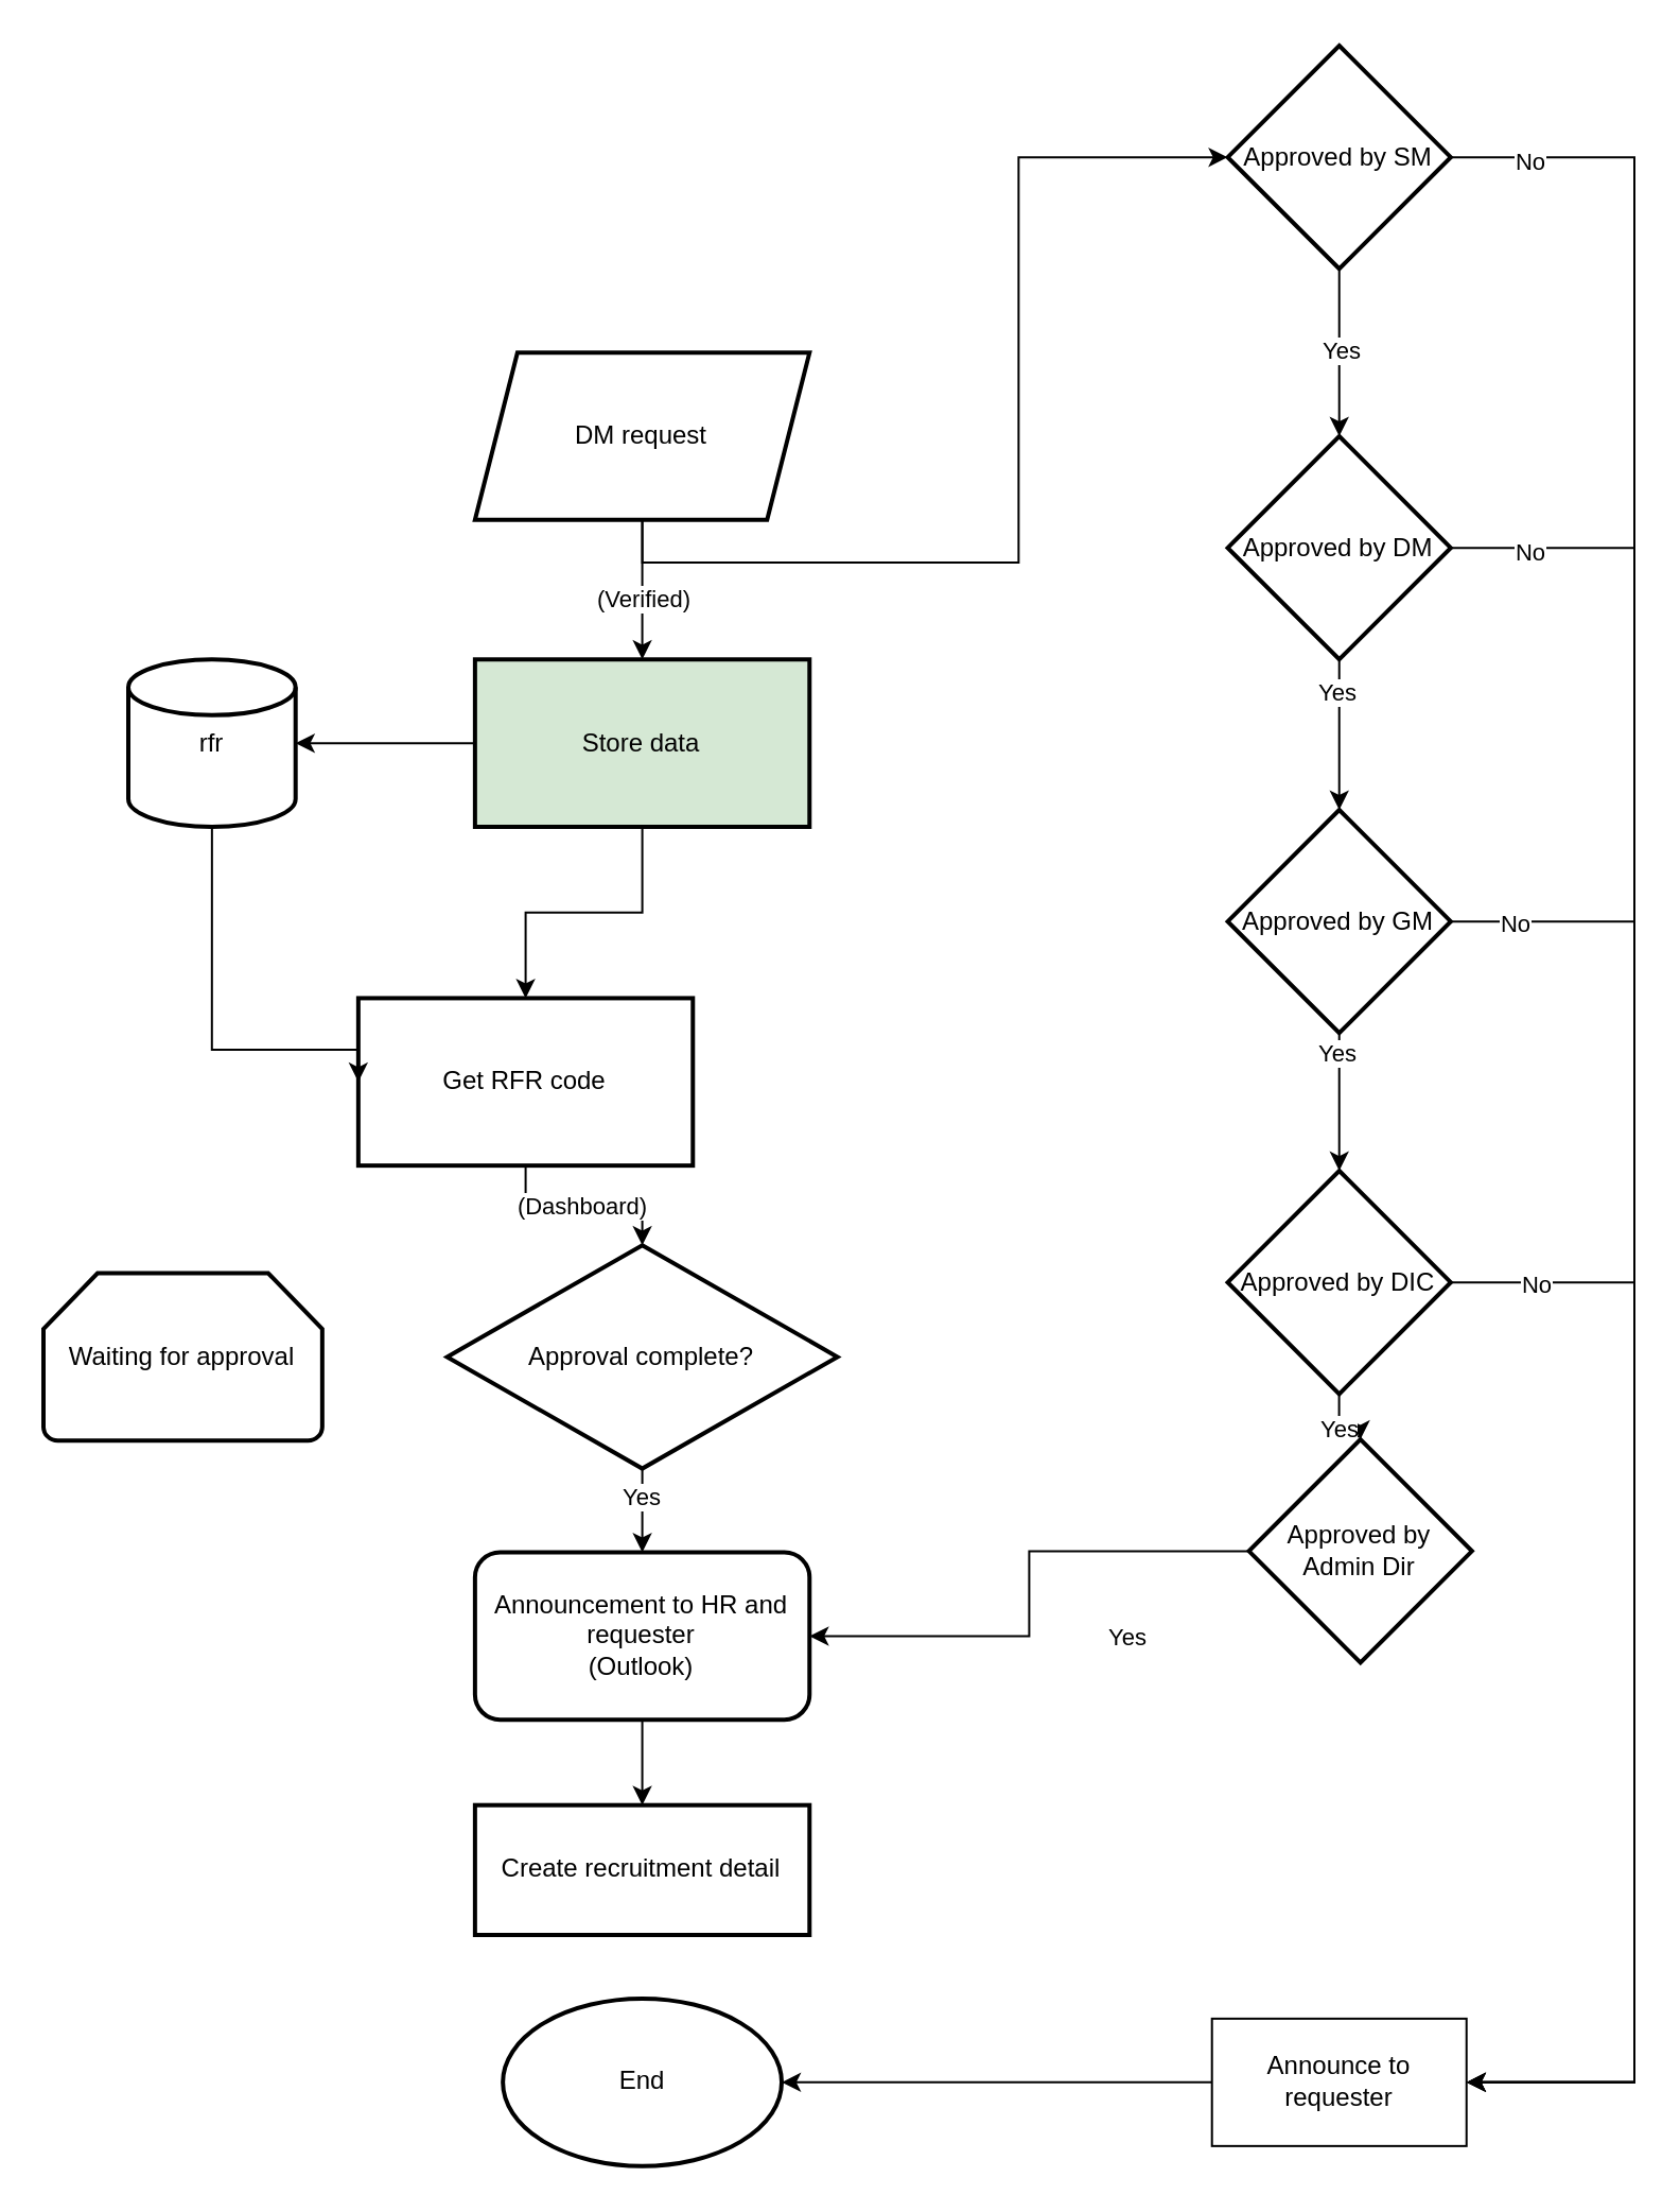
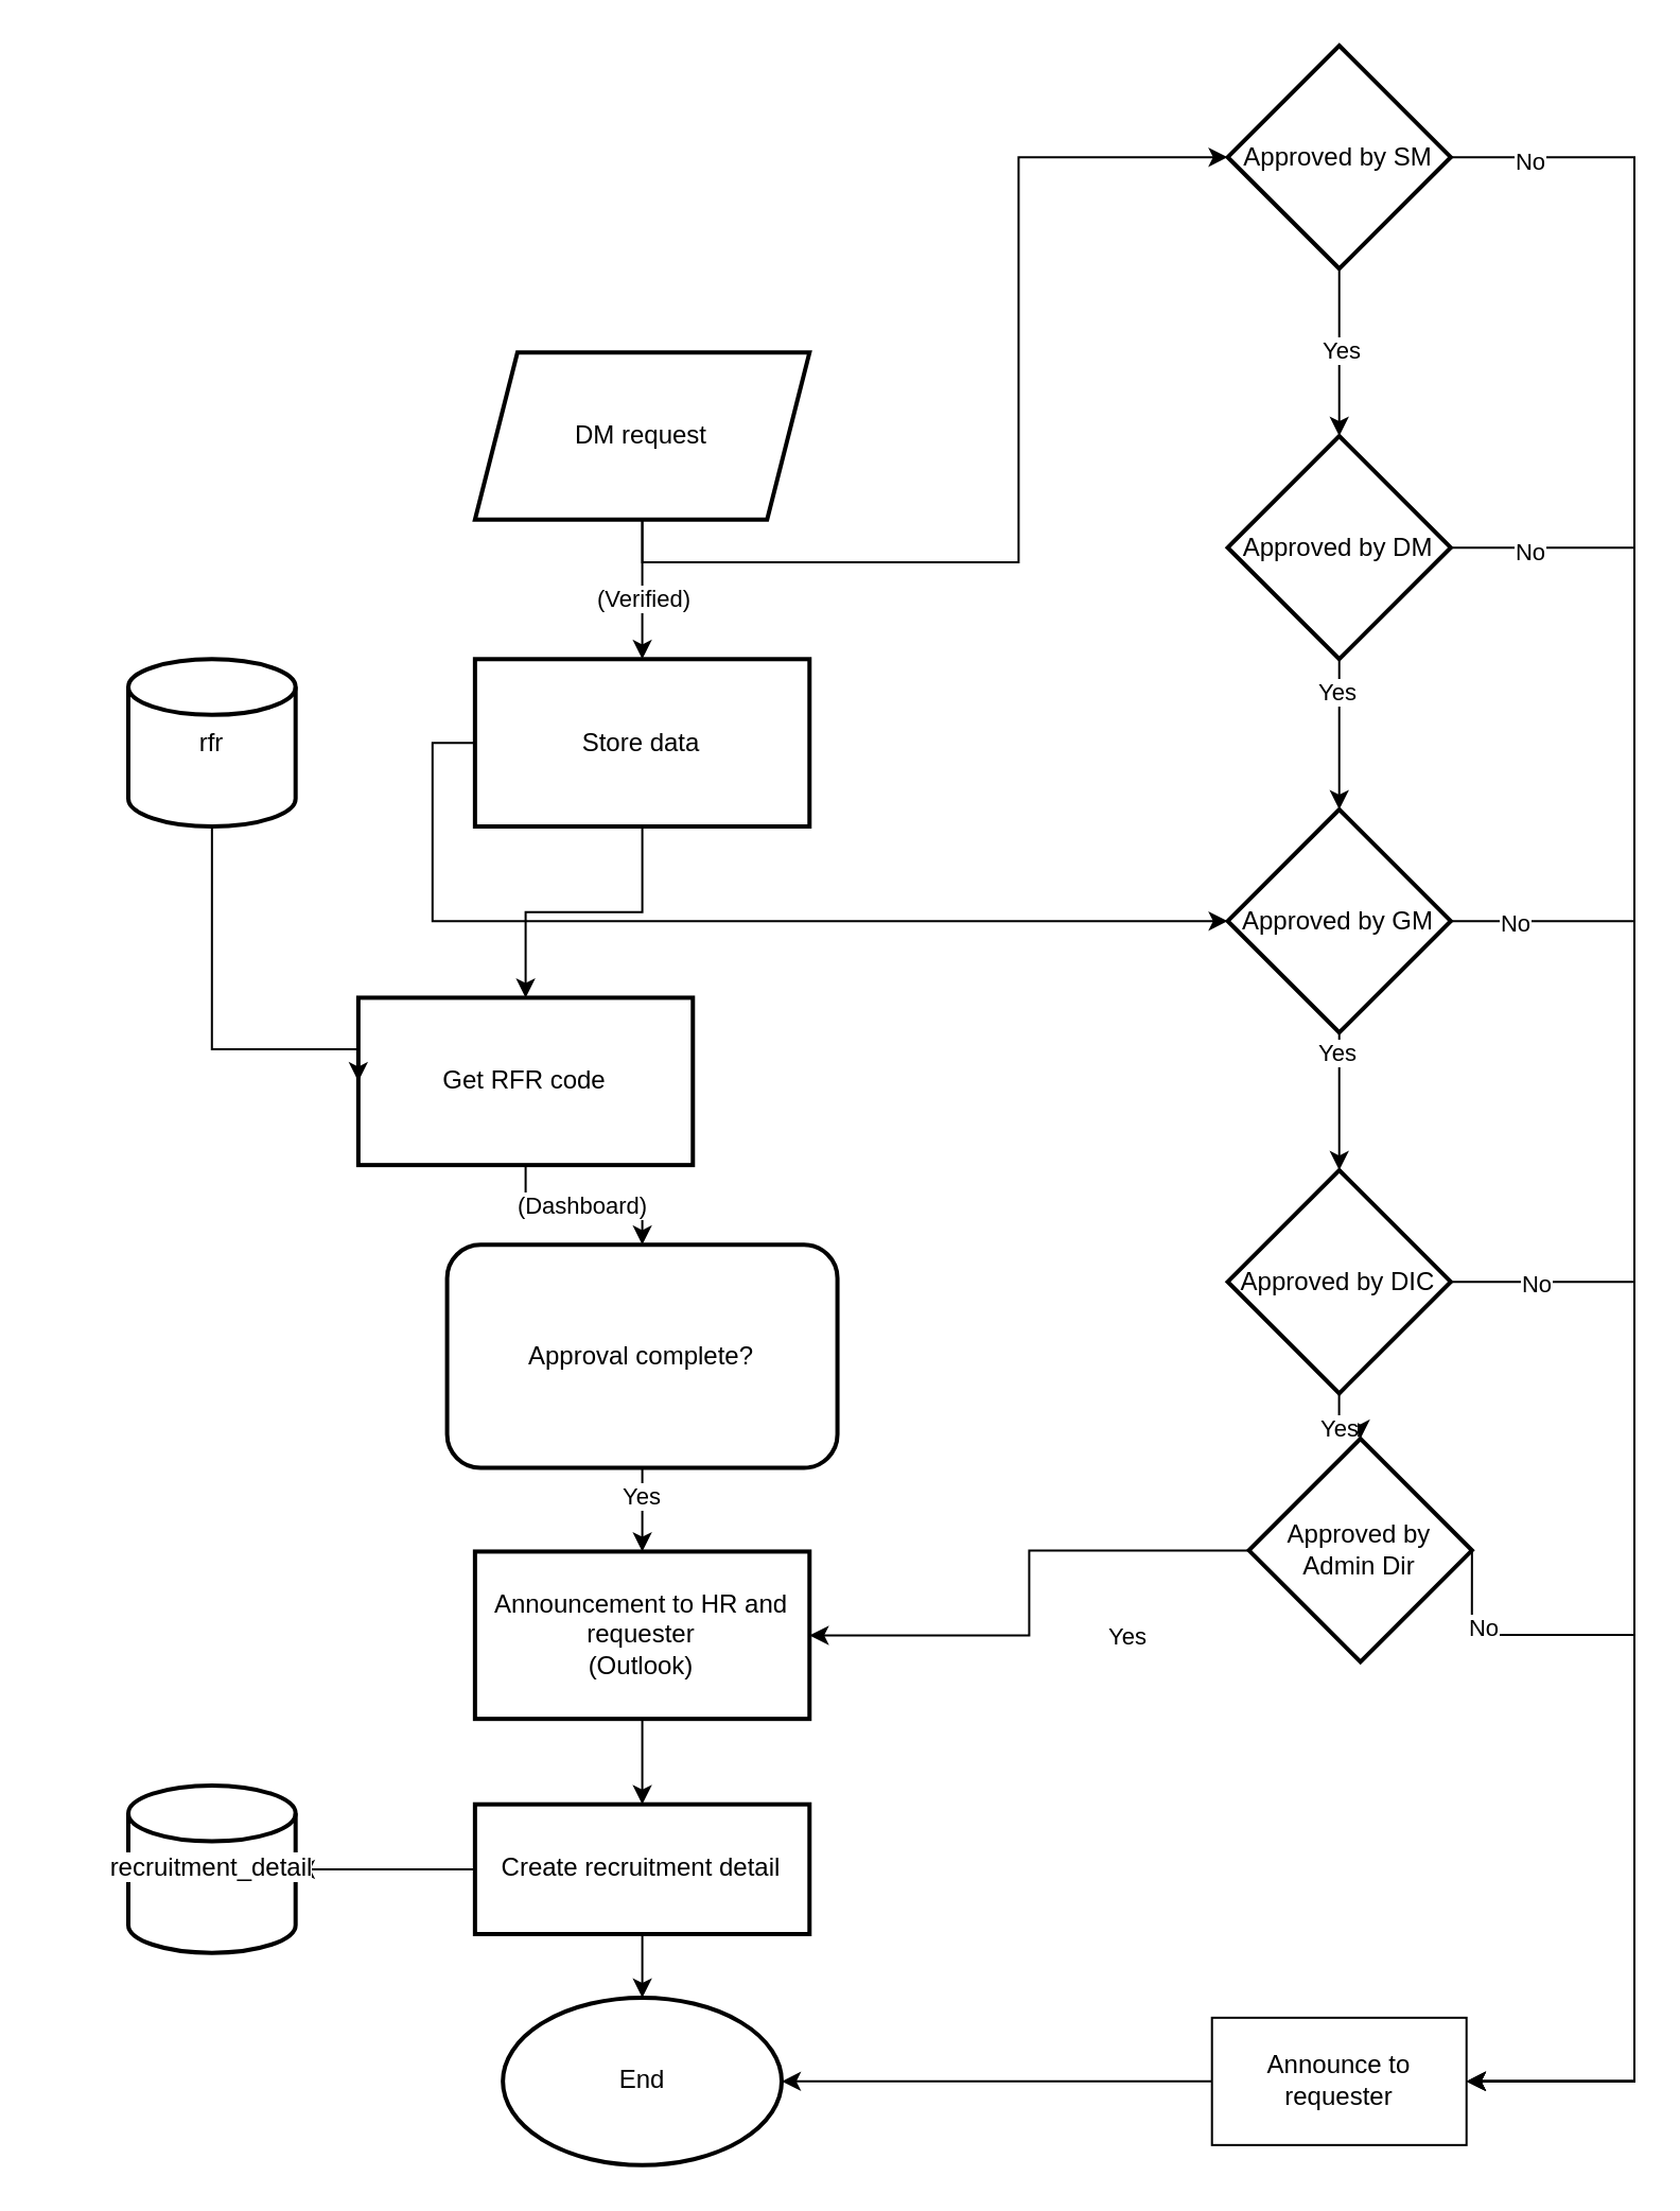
- <mxCell id="27" style="edgeStyle=orthogonalEdgeStyle;rounded=0;orthogonalLoop=1;jettySize=auto;html=1;exitX=0;exitY=0.5;exitDx=0;exitDy=0;entryX=1;entryY=0.5;entryDx=0;entryDy=0;entryPerimeter=0;" parent="1" source="7" target="16" edge="1"><mxGeometry relative="1" as="geometry" /></mxCell>
+ <mxCell id="27" style="edgeStyle=orthogonalEdgeStyle;rounded=0;orthogonalLoop=1;jettySize=auto;html=1;exitX=0;exitY=0.5;exitDx=0;exitDy=0;" parent="1" source="7" target="41" edge="1"><mxGeometry relative="1" as="geometry" /></mxCell>
- <mxCell id="7" value="Store data" style="whiteSpace=wrap;html=1;strokeWidth=2;fillColor=#d5e8d4;" parent="1" vertex="1"><mxGeometry x="223.429" y="310.143" width="157.714" height="78.857" as="geometry" /></mxCell>
+ <mxCell id="7" value="Store data" style="whiteSpace=wrap;html=1;strokeWidth=2;" parent="1" vertex="1"><mxGeometry x="223.429" y="310.143" width="157.714" height="78.857" as="geometry" /></mxCell>
- <mxCell id="20" value="Waiting for approval" style="strokeWidth=2;html=1;shape=mxgraph.flowchart.loop_limit;whiteSpace=wrap;" parent="1" vertex="1"><mxGeometry x="20" y="599.286" width="131.429" height="78.857" as="geometry" /></mxCell>
- <mxCell id="13" value="Approval complete?" style="rhombus;whiteSpace=wrap;html=1;strokeWidth=2;" parent="1" vertex="1"><mxGeometry x="210.286" y="586.143" width="184" height="105.143" as="geometry" /></mxCell>
+ <mxCell id="13" value="Approval complete?" style="whiteSpace=wrap;html=1;strokeWidth=2;rounded=1;" parent="1" vertex="1"><mxGeometry x="210.286" y="586.143" width="184" height="105.143" as="geometry" /></mxCell>
- <mxCell id="18" value="Announcement to HR and requester&lt;br&gt;(Outlook)" style="whiteSpace=wrap;html=1;strokeWidth=2;rounded=1;" parent="1" vertex="1"><mxGeometry x="223.429" y="730.717" width="157.714" height="78.857" as="geometry" /></mxCell>
+ <mxCell id="18" value="Announcement to HR and requester&lt;br&gt;(Outlook)" style="whiteSpace=wrap;html=1;strokeWidth=2;" parent="1" vertex="1"><mxGeometry x="223.429" y="730.717" width="157.714" height="78.857" as="geometry" /></mxCell>
+ <mxCell id="49" style="edgeStyle=orthogonalEdgeStyle;rounded=0;orthogonalLoop=1;jettySize=auto;html=1;exitX=1;exitY=0.5;exitDx=0;exitDy=0;entryX=1;entryY=0.5;entryDx=0;entryDy=0;" parent="1" source="53" target="25" edge="1"><mxGeometry relative="1" as="geometry"><Array as="points"><mxPoint x="770" y="770" /><mxPoint x="770" y="980" /></Array></mxGeometry></mxCell>
+ <mxCell id="50" value="No" style="edgeLabel;html=1;align=center;verticalAlign=middle;resizable=0;points=[];" parent="49" vertex="1" connectable="0"><mxGeometry x="-0.779" y="4" relative="1" as="geometry"><mxPoint as="offset" /></mxGeometry></mxCell>
+ <mxCell id="31" value="&lt;span style=&quot;background-color: light-dark(#ffffff, var(--ge-dark-color, #121212));&quot;&gt;recruitment_detail&lt;/span&gt;" style="strokeWidth=2;html=1;shape=mxgraph.flowchart.database;whiteSpace=wrap;" parent="1" vertex="1"><mxGeometry x="59.997" y="840.997" width="78.857" height="78.857" as="geometry" /></mxCell>
+ <mxCell id="29" value="" style="edgeStyle=orthogonalEdgeStyle;rounded=0;orthogonalLoop=1;jettySize=auto;html=1;" parent="1" source="30" target="31" edge="1"><mxGeometry relative="1" as="geometry" /></mxCell>
+ <mxCell id="17" value="" style="edgeStyle=orthogonalEdgeStyle;rounded=0;orthogonalLoop=1;jettySize=auto;html=1;" parent="1" source="30" target="19" edge="1"><mxGeometry relative="1" as="geometry" /></mxCell>
